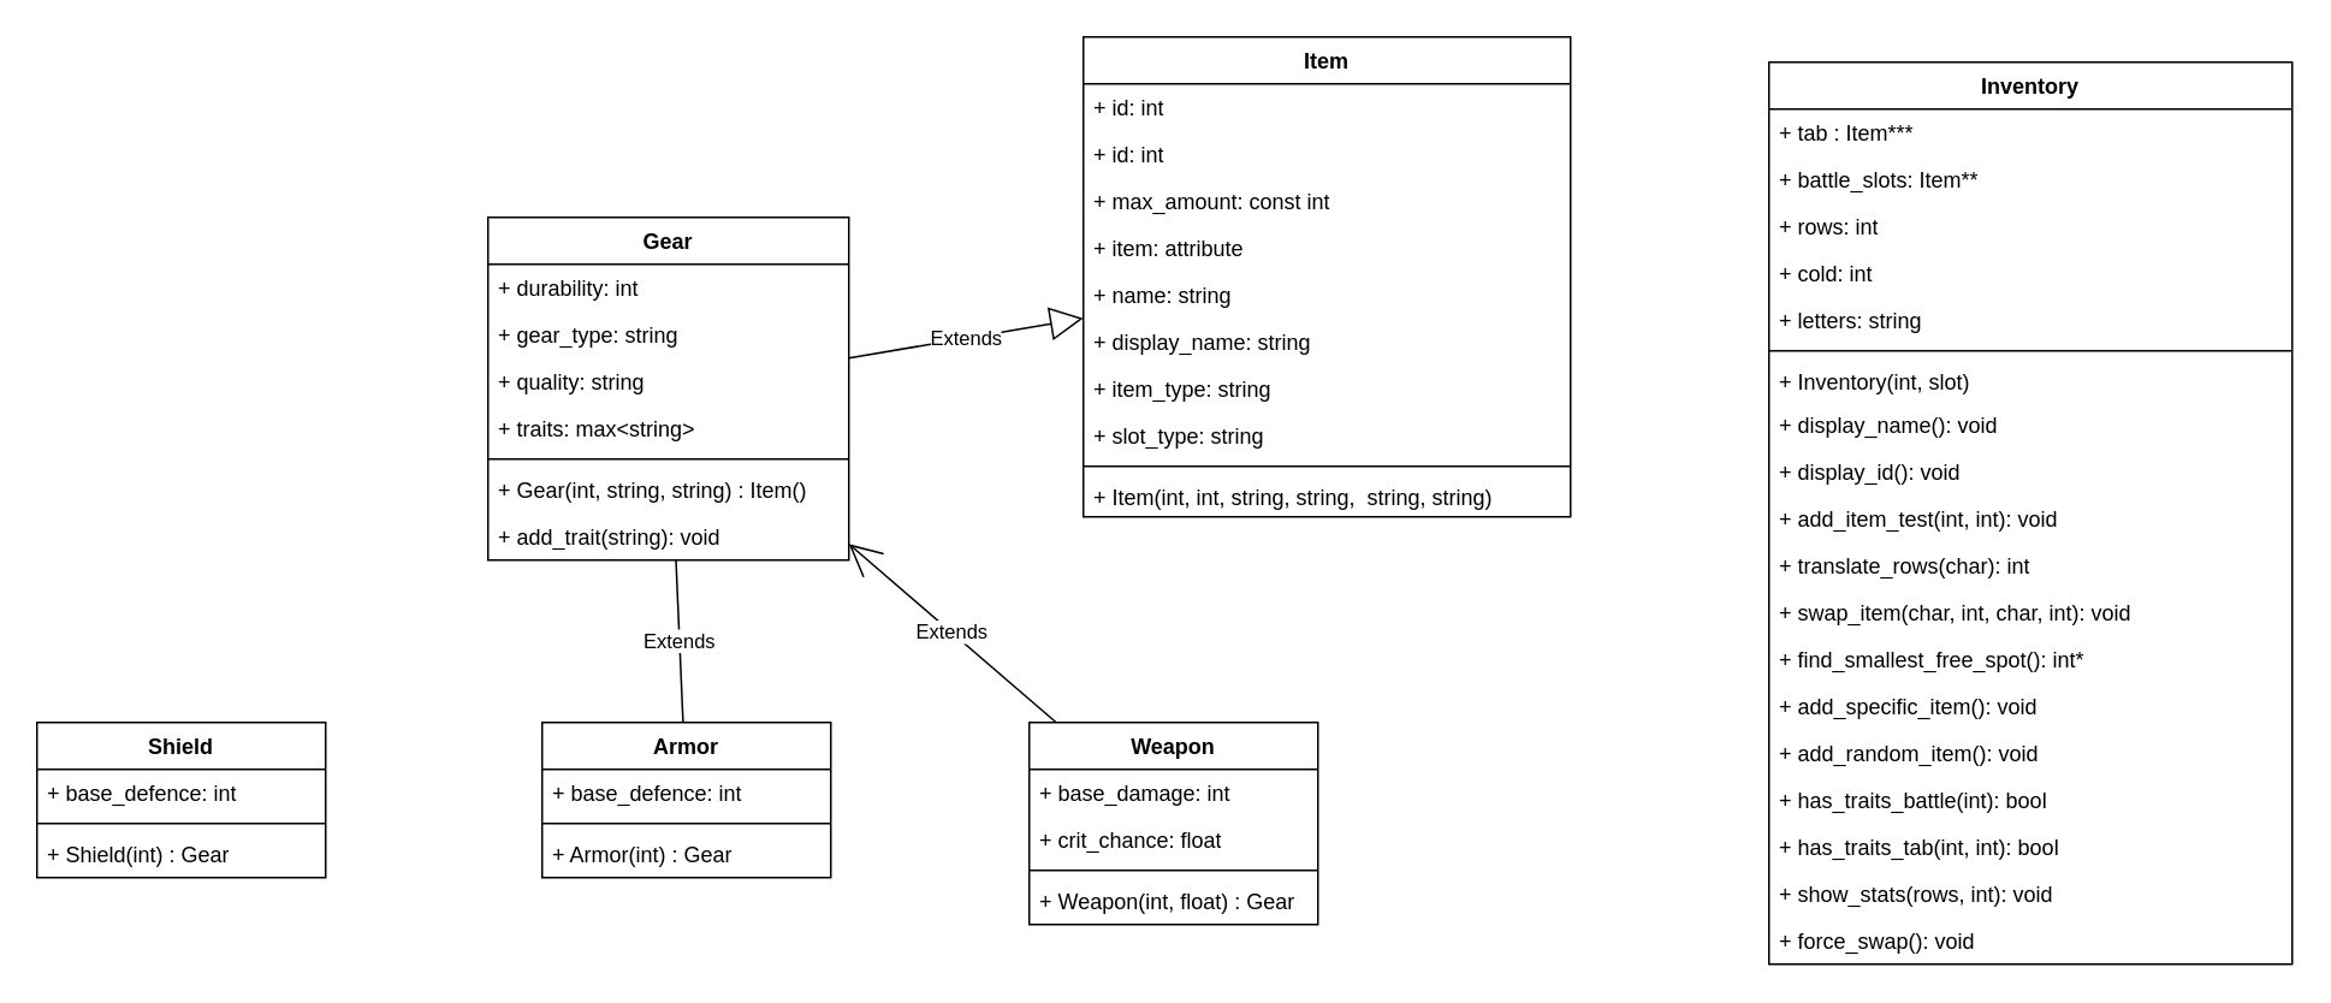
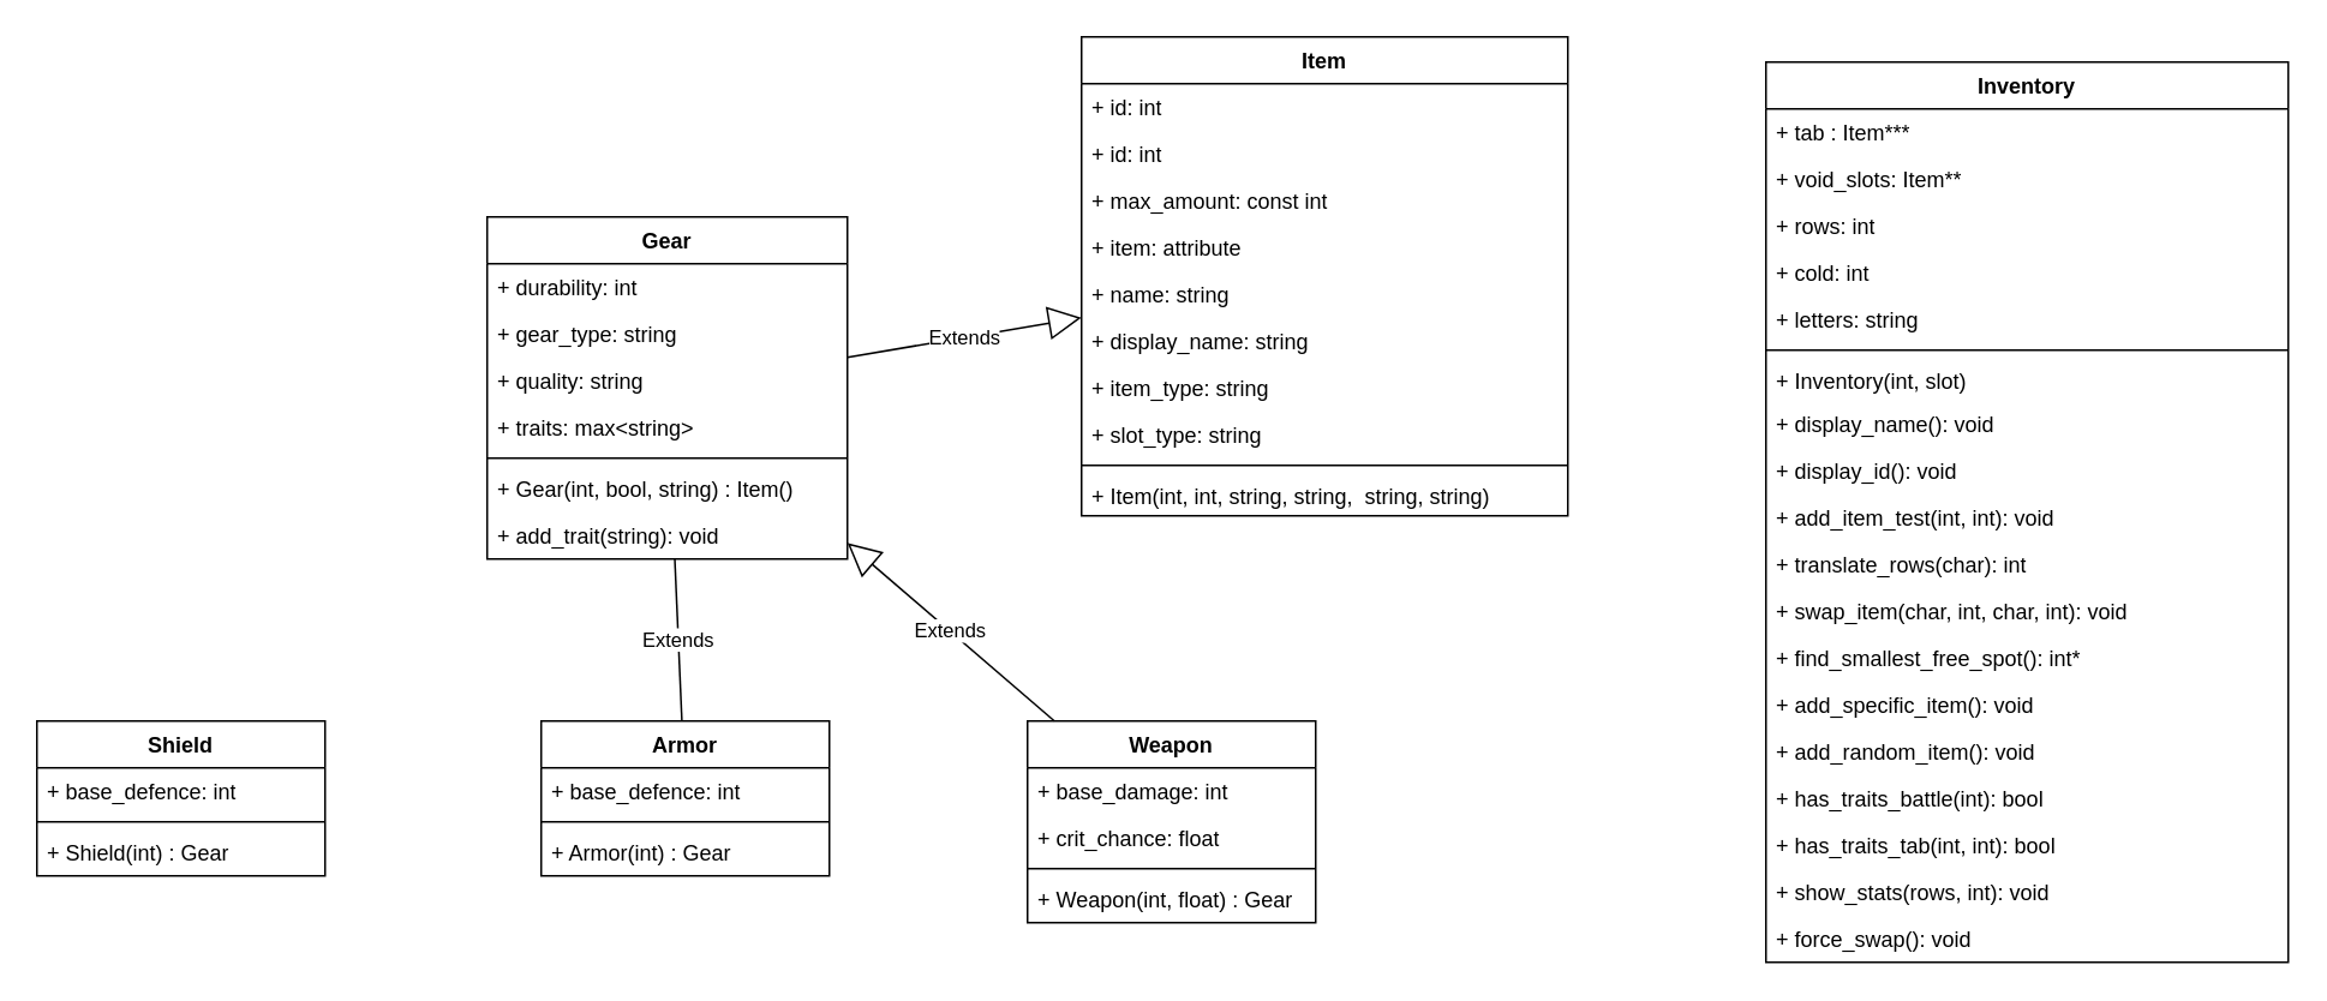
- <mxCell id="39" value="+ battle_slots: Item**" style="text;strokeColor=none;fillColor=none;align=left;verticalAlign=top;spacingLeft=4;spacingRight=4;overflow=hidden;rotatable=0;points=[[0,0.5],[1,0.5]];portConstraint=eastwest;whiteSpace=wrap;html=1;" vertex="1" parent="37"><mxGeometry y="52" width="290" height="26" as="geometry" /></mxCell>
+ <mxCell id="39" value="+ void_slots: Item**" style="text;strokeColor=none;fillColor=none;align=left;verticalAlign=top;spacingLeft=4;spacingRight=4;overflow=hidden;rotatable=0;points=[[0,0.5],[1,0.5]];portConstraint=eastwest;whiteSpace=wrap;html=1;" vertex="1" parent="37"><mxGeometry y="52" width="290" height="26" as="geometry" /></mxCell>
- <mxCell id="19" value="+ Gear(int, string, string) : Item()" style="text;strokeColor=none;fillColor=none;align=left;verticalAlign=top;spacingLeft=4;spacingRight=4;overflow=hidden;rotatable=0;points=[[0,0.5],[1,0.5]];portConstraint=eastwest;whiteSpace=wrap;html=1;" vertex="1" parent="13"><mxGeometry y="138" width="200" height="26" as="geometry" /></mxCell>
+ <mxCell id="19" value="+ Gear(int, bool, string) : Item()" style="text;strokeColor=none;fillColor=none;align=left;verticalAlign=top;spacingLeft=4;spacingRight=4;overflow=hidden;rotatable=0;points=[[0,0.5],[1,0.5]];portConstraint=eastwest;whiteSpace=wrap;html=1;" vertex="1" parent="13"><mxGeometry y="138" width="200" height="26" as="geometry" /></mxCell>
- <mxCell id="35" value="Extends" style="endArrow=open;endSize=16;endFill=0;html=1;rounded=0;" edge="1" parent="1" source="29" target="13"><mxGeometry width="160" relative="1" as="geometry"><mxPoint x="290" y="290" as="sourcePoint" /><mxPoint x="670" y="160" as="targetPoint" /></mxGeometry></mxCell>
+ <mxCell id="35" value="Extends" style="endArrow=block;endSize=16;endFill=0;html=1;rounded=0;" edge="1" parent="1" source="29" target="13"><mxGeometry width="160" relative="1" as="geometry"><mxPoint x="290" y="290" as="sourcePoint" /><mxPoint x="670" y="160" as="targetPoint" /></mxGeometry></mxCell>
